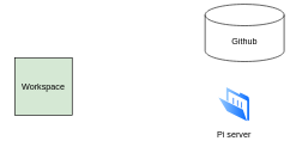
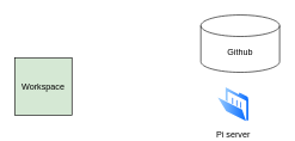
- <mxCell id="3" value="Github" style="shape=cylinder3;whiteSpace=wrap;html=1;boundedLbl=1;backgroundOutline=1;size=15;" vertex="1" parent="1"><mxGeometry x="285" y="5" width="110" height="80" as="geometry" /></mxCell>
+ <mxCell id="3" value="Github" style="shape=cylinder3;whiteSpace=wrap;html=1;boundedLbl=1;backgroundOutline=1;size=15;" vertex="1" parent="1"><mxGeometry x="280" y="20" width="110" height="80" as="geometry" /></mxCell>
